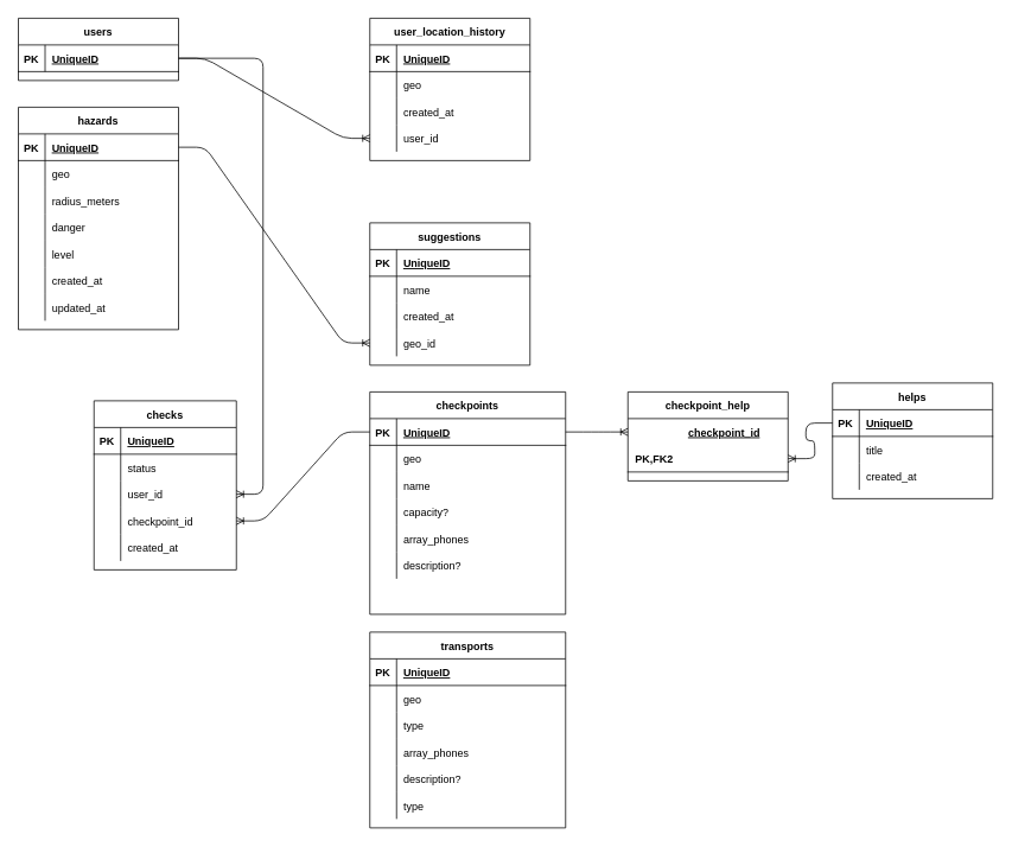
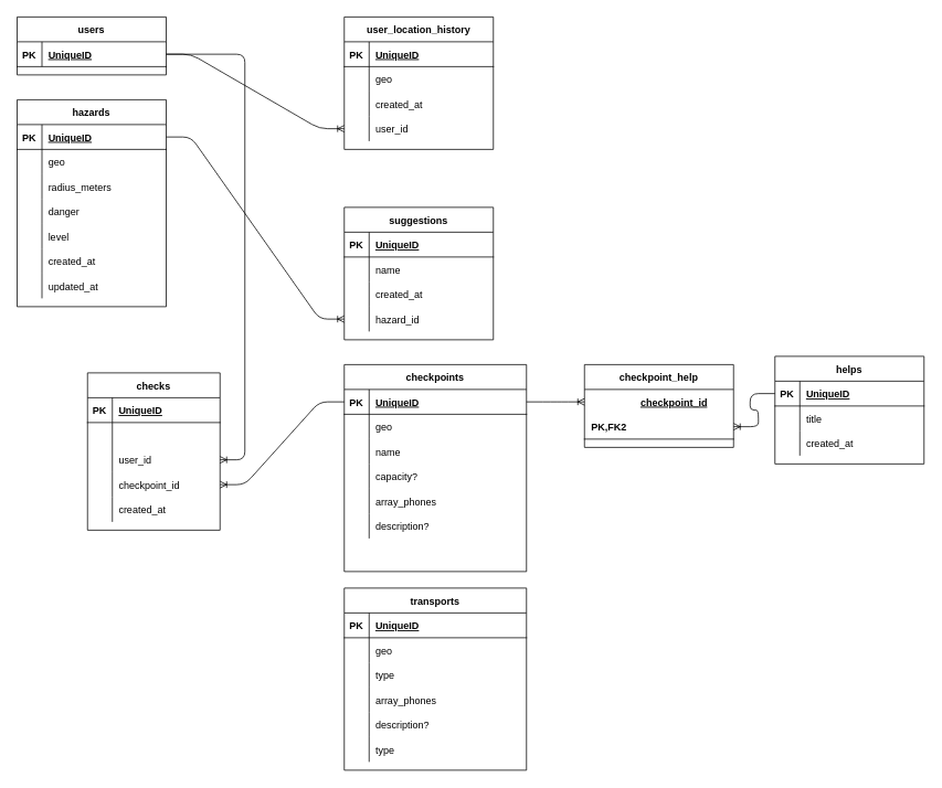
- <mxCell id="54" value="geo_id" style="shape=partialRectangle;connectable=0;fillColor=none;top=0;left=0;bottom=0;right=0;align=left;spacingLeft=6;overflow=hidden;" vertex="1" parent="52"><mxGeometry x="30" width="150" height="30" as="geometry" /></mxCell>
+ <mxCell id="54" value="hazard_id" style="shape=partialRectangle;connectable=0;fillColor=none;top=0;left=0;bottom=0;right=0;align=left;spacingLeft=6;overflow=hidden;" vertex="1" parent="52"><mxGeometry x="30" width="150" height="30" as="geometry" /></mxCell>
- <mxCell id="100" value="status" style="shape=partialRectangle;connectable=0;fillColor=none;top=0;left=0;bottom=0;right=0;align=left;spacingLeft=6;overflow=hidden;" vertex="1" parent="98"><mxGeometry x="30" width="130" height="30" as="geometry" /></mxCell>
